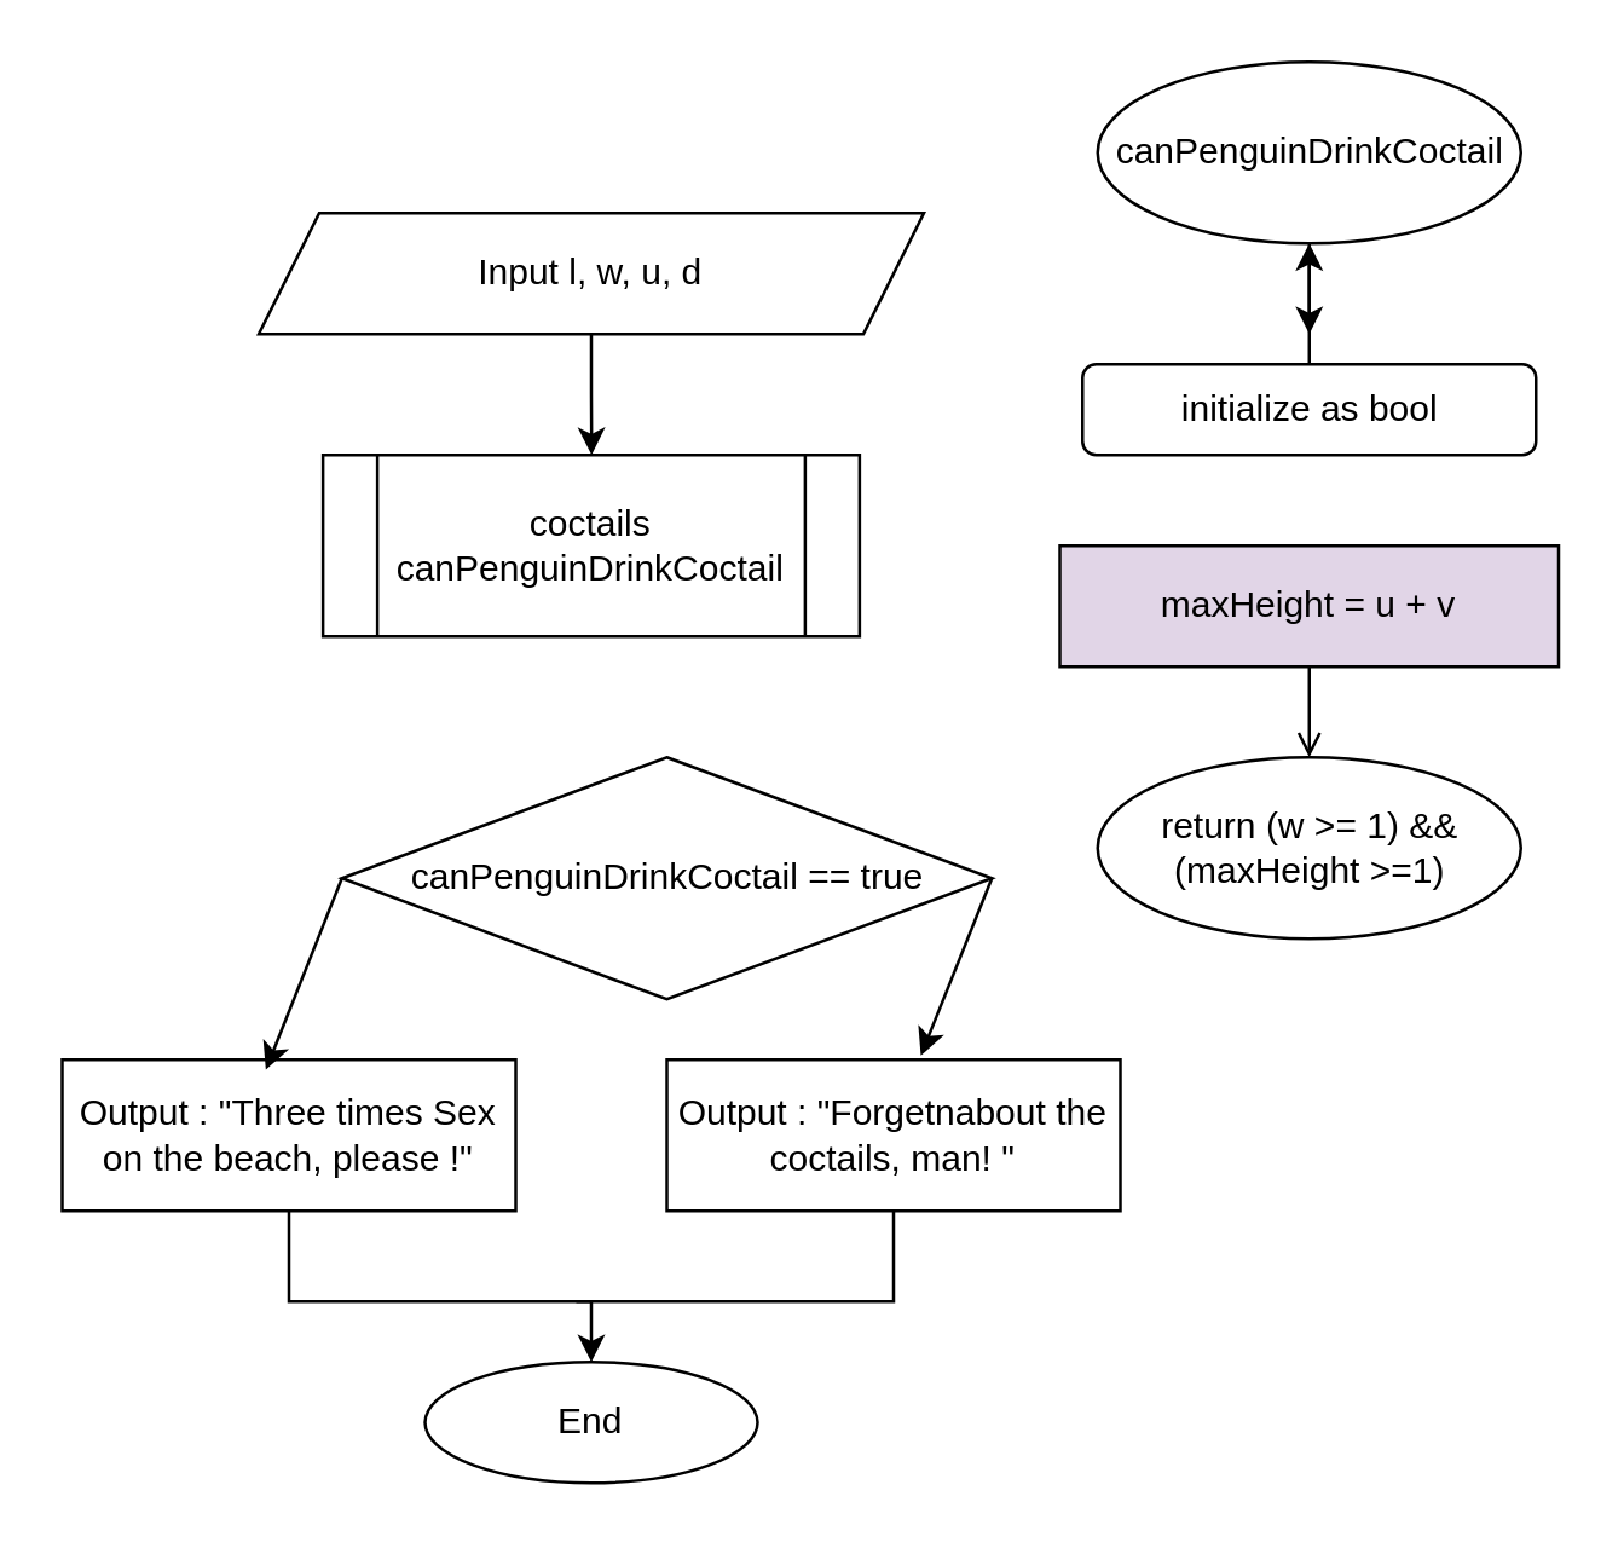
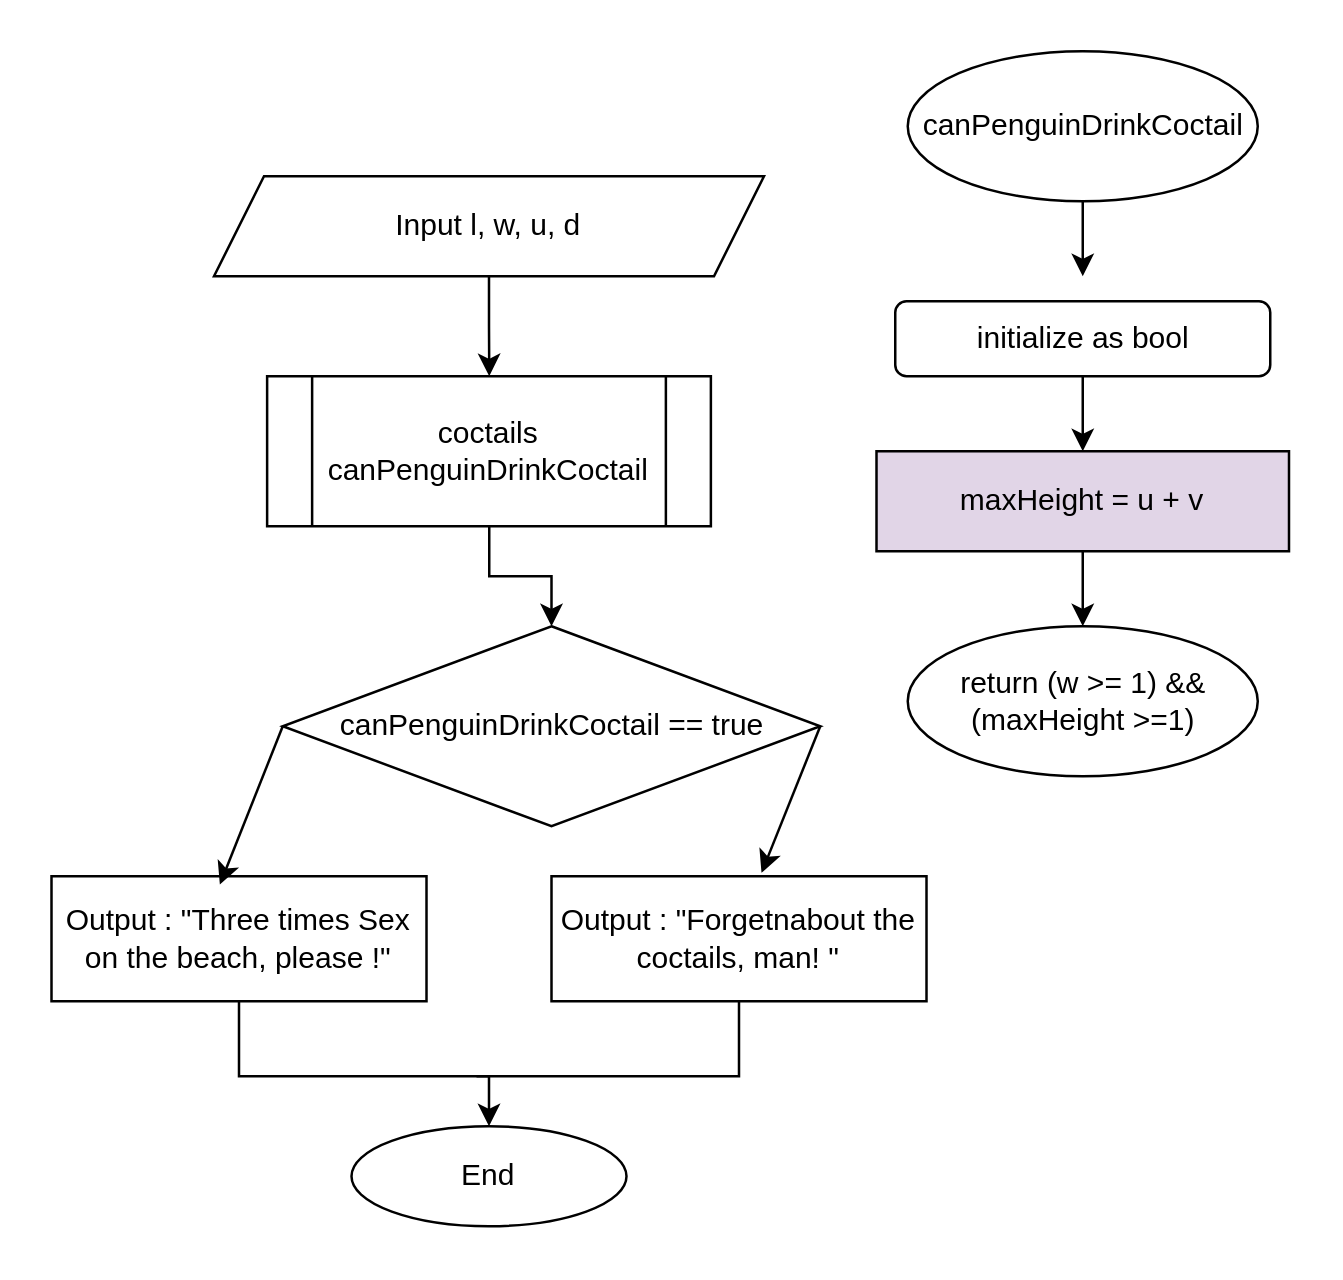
- <mxCell id="8" value="" style="edgeStyle=orthogonalEdgeStyle;rounded=0;orthogonalLoop=1;jettySize=auto;html=1;" edge="1" parent="1" source="9" target="7"><mxGeometry relative="1" as="geometry" /></mxCell>
+ <mxCell id="8" value="" style="edgeStyle=orthogonalEdgeStyle;rounded=0;orthogonalLoop=1;jettySize=auto;html=1;" edge="1" parent="1" source="9" target="20"><mxGeometry relative="1" as="geometry" /></mxCell>
+ <mxCell id="5" value="" style="edgeStyle=orthogonalEdgeStyle;rounded=0;orthogonalLoop=1;jettySize=auto;html=1;" edge="1" parent="1" source="6" target="12"><mxGeometry relative="1" as="geometry" /></mxCell>
- <mxCell id="19" value="" style="edgeStyle=orthogonalEdgeStyle;rounded=0;orthogonalLoop=1;jettySize=auto;html=1;endArrow=open;" edge="1" parent="1" source="20" target="10"><mxGeometry relative="1" as="geometry" /></mxCell>
+ <mxCell id="19" value="" style="edgeStyle=orthogonalEdgeStyle;rounded=0;orthogonalLoop=1;jettySize=auto;html=1;" edge="1" parent="1" source="20" target="10"><mxGeometry relative="1" as="geometry" /></mxCell>
